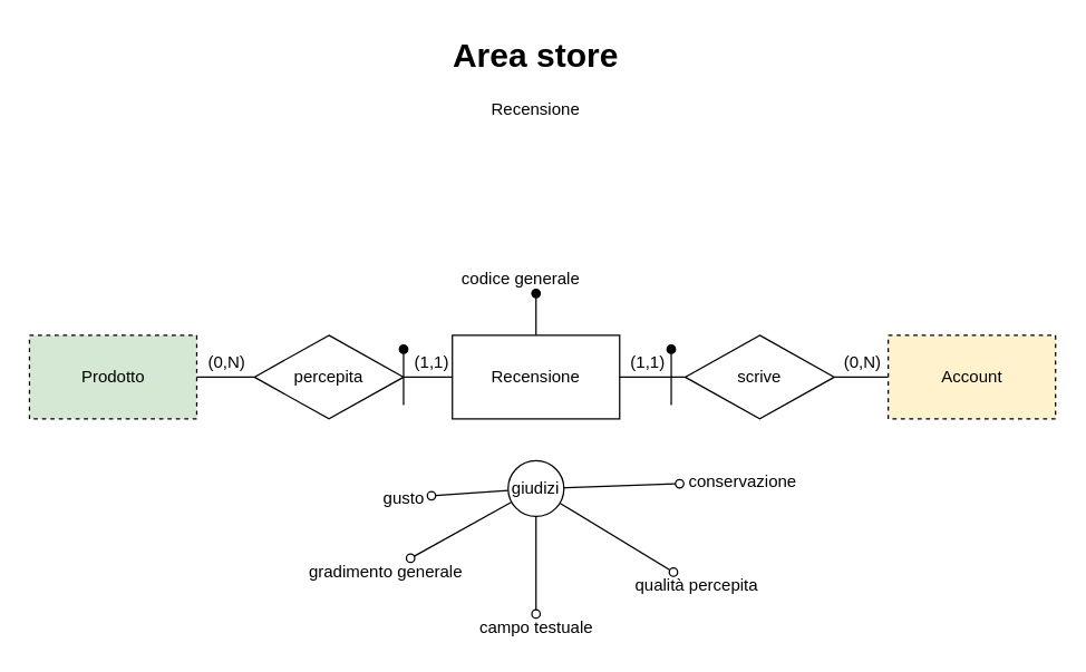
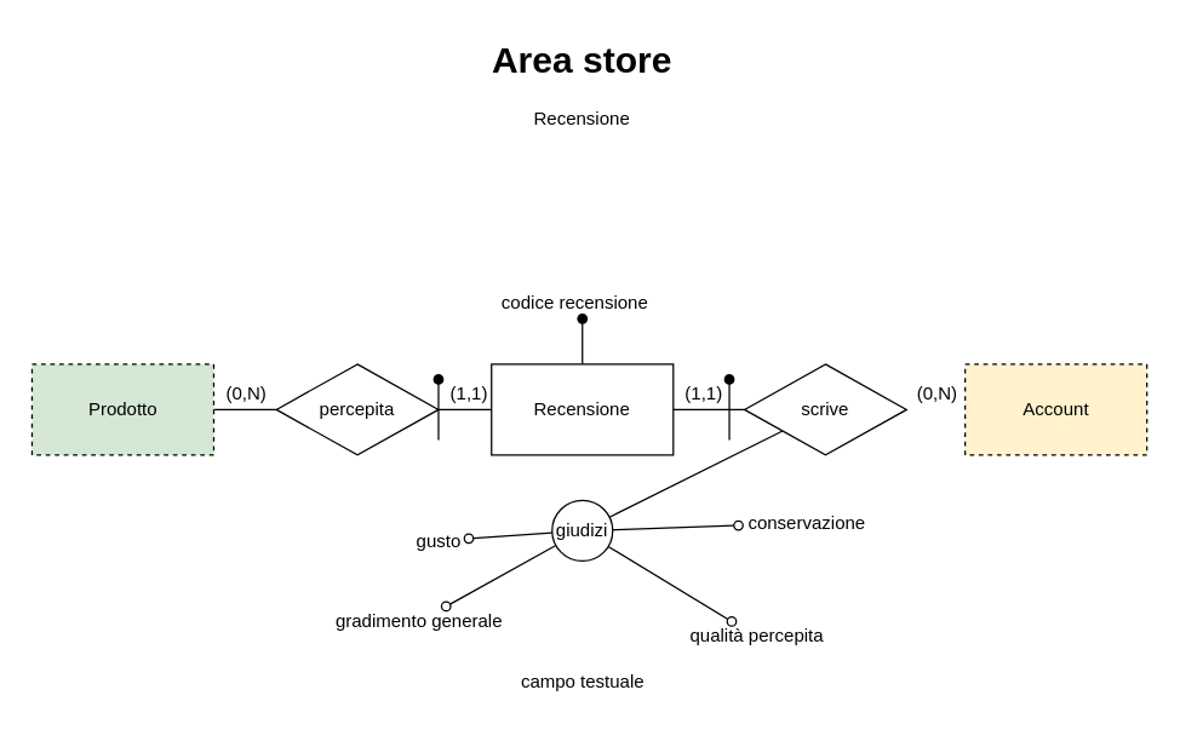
- <mxCell id="30" value="codice generale&lt;br&gt;" parent="1" style="text;html=1;resizable=0;points=[];autosize=1;align=left;verticalAlign=top;spacingTop=-4;" vertex="1"><mxGeometry as="geometry" x="329" y="190" width="110" height="20" /></mxCell>
+ <mxCell id="30" value="codice recensione&lt;br&gt;" parent="1" style="text;html=1;resizable=0;points=[];autosize=1;align=left;verticalAlign=top;spacingTop=-4;" vertex="1"><mxGeometry as="geometry" x="329" y="190" width="110" height="20" /></mxCell>
- <mxCell id="3" parent="1" style="rounded=1;orthogonalLoop=1;jettySize=auto;html=1;endArrow=none;endFill=0;strokeWidth=1;" edge="1" source="12" target="8"><mxGeometry as="geometry" relative="1" /></mxCell>
+ <mxCell id="3" parent="1" style="rounded=1;orthogonalLoop=1;jettySize=auto;html=1;endArrow=none;endFill=0;strokeWidth=1;" edge="1" source="12" target="19"><mxGeometry as="geometry" relative="1" /></mxCell>
- <mxCell id="16" parent="1" style="edgeStyle=none;rounded=1;orthogonalLoop=1;jettySize=auto;html=1;endArrow=oval;endFill=0;strokeWidth=1;align=center;" edge="1" source="19" target="22"><mxGeometry as="geometry" relative="1" /></mxCell>
